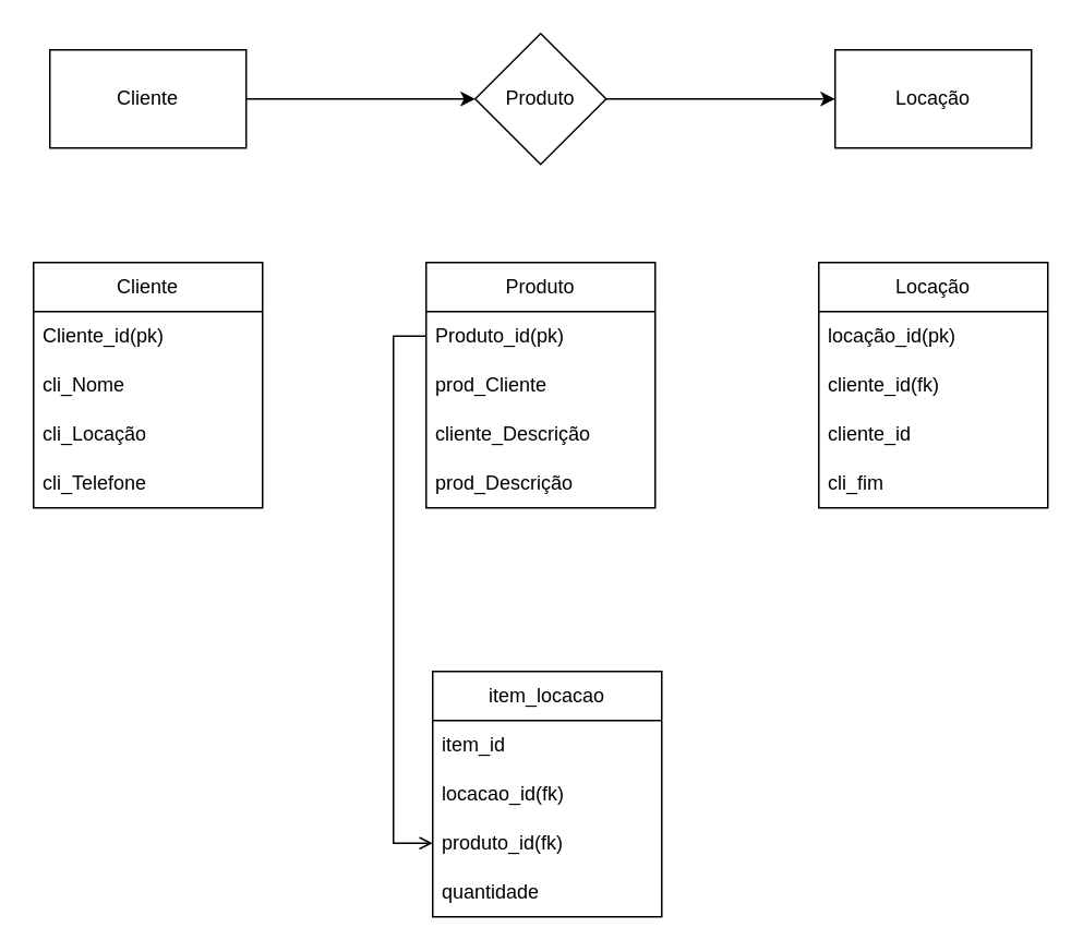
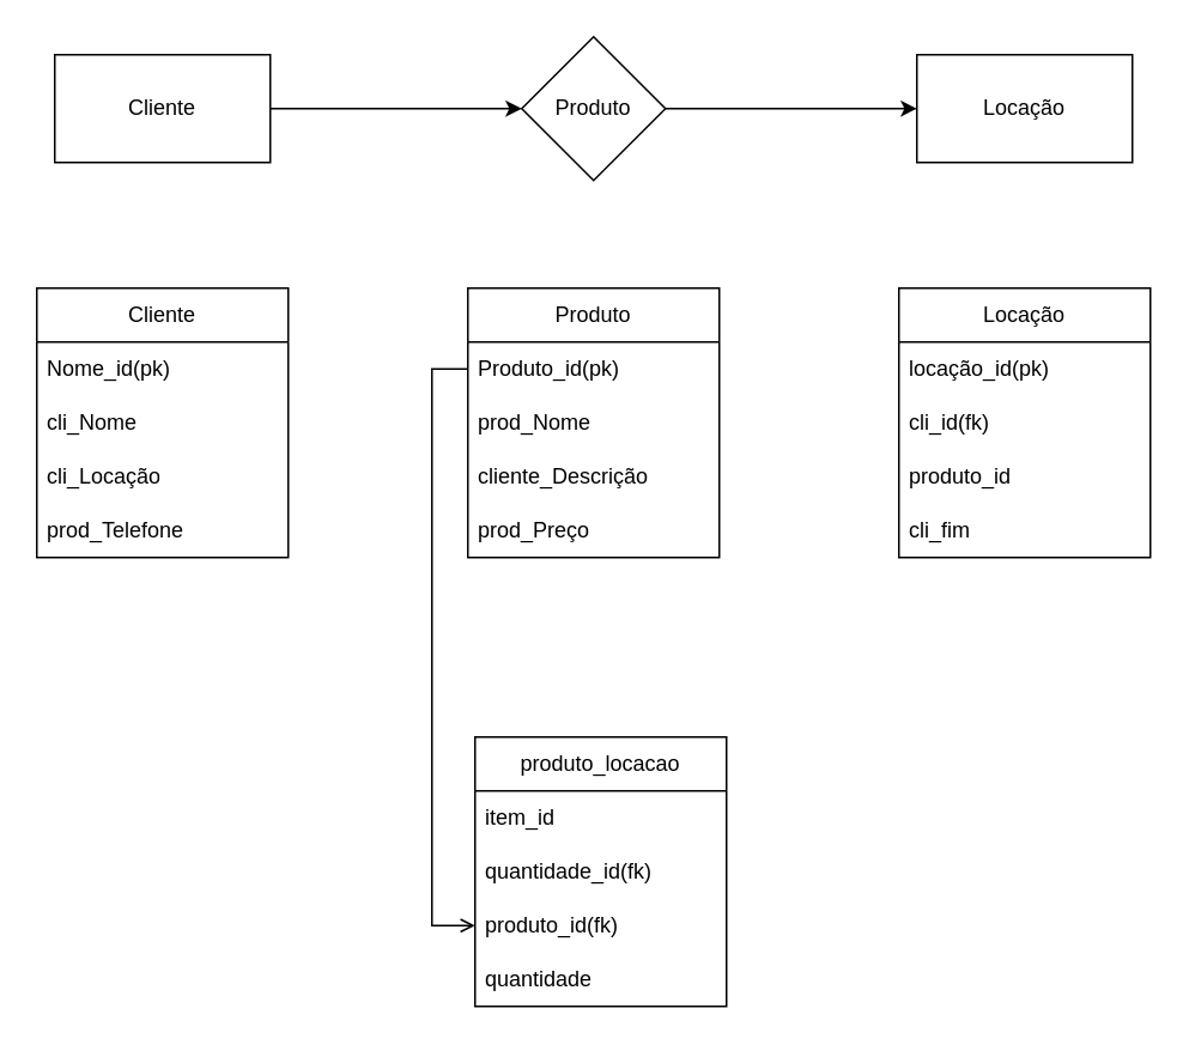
- <mxCell id="8" value="Cliente_id(pk)" style="text;strokeColor=none;fillColor=none;align=left;verticalAlign=middle;spacingLeft=4;spacingRight=4;overflow=hidden;points=[[0,0.5],[1,0.5]];portConstraint=eastwest;rotatable=0;whiteSpace=wrap;html=1;" vertex="1" parent="7"><mxGeometry y="30" width="140" height="30" as="geometry" /></mxCell>
+ <mxCell id="8" value="Nome_id(pk)" style="text;strokeColor=none;fillColor=none;align=left;verticalAlign=middle;spacingLeft=4;spacingRight=4;overflow=hidden;points=[[0,0.5],[1,0.5]];portConstraint=eastwest;rotatable=0;whiteSpace=wrap;html=1;" vertex="1" parent="7"><mxGeometry y="30" width="140" height="30" as="geometry" /></mxCell>
- <mxCell id="14" value="prod_Cliente" style="text;strokeColor=none;fillColor=none;align=left;verticalAlign=middle;spacingLeft=4;spacingRight=4;overflow=hidden;points=[[0,0.5],[1,0.5]];portConstraint=eastwest;rotatable=0;whiteSpace=wrap;html=1;" vertex="1" parent="12"><mxGeometry y="60" width="140" height="30" as="geometry" /></mxCell>
+ <mxCell id="14" value="prod_Nome" style="text;strokeColor=none;fillColor=none;align=left;verticalAlign=middle;spacingLeft=4;spacingRight=4;overflow=hidden;points=[[0,0.5],[1,0.5]];portConstraint=eastwest;rotatable=0;whiteSpace=wrap;html=1;" vertex="1" parent="12"><mxGeometry y="60" width="140" height="30" as="geometry" /></mxCell>
- <mxCell id="19" value="cliente_id(fk)" style="text;strokeColor=none;fillColor=none;align=left;verticalAlign=middle;spacingLeft=4;spacingRight=4;overflow=hidden;points=[[0,0.5],[1,0.5]];portConstraint=eastwest;rotatable=0;whiteSpace=wrap;html=1;" vertex="1" parent="17"><mxGeometry y="60" width="140" height="30" as="geometry" /></mxCell>
+ <mxCell id="19" value="cli_id(fk)" style="text;strokeColor=none;fillColor=none;align=left;verticalAlign=middle;spacingLeft=4;spacingRight=4;overflow=hidden;points=[[0,0.5],[1,0.5]];portConstraint=eastwest;rotatable=0;whiteSpace=wrap;html=1;" vertex="1" parent="17"><mxGeometry y="60" width="140" height="30" as="geometry" /></mxCell>
- <mxCell id="20" value="cliente_id" style="text;strokeColor=none;fillColor=none;align=left;verticalAlign=middle;spacingLeft=4;spacingRight=4;overflow=hidden;points=[[0,0.5],[1,0.5]];portConstraint=eastwest;rotatable=0;whiteSpace=wrap;html=1;" vertex="1" parent="17"><mxGeometry y="90" width="140" height="30" as="geometry" /></mxCell>
+ <mxCell id="20" value="produto_id" style="text;strokeColor=none;fillColor=none;align=left;verticalAlign=middle;spacingLeft=4;spacingRight=4;overflow=hidden;points=[[0,0.5],[1,0.5]];portConstraint=eastwest;rotatable=0;whiteSpace=wrap;html=1;" vertex="1" parent="17"><mxGeometry y="90" width="140" height="30" as="geometry" /></mxCell>
- <mxCell id="11" value="cli_Telefone" style="text;strokeColor=none;fillColor=none;align=left;verticalAlign=middle;spacingLeft=4;spacingRight=4;overflow=hidden;points=[[0,0.5],[1,0.5]];portConstraint=eastwest;rotatable=0;whiteSpace=wrap;html=1;" vertex="1" parent="7"><mxGeometry y="120" width="140" height="30" as="geometry" /></mxCell>
+ <mxCell id="11" value="prod_Telefone" style="text;strokeColor=none;fillColor=none;align=left;verticalAlign=middle;spacingLeft=4;spacingRight=4;overflow=hidden;points=[[0,0.5],[1,0.5]];portConstraint=eastwest;rotatable=0;whiteSpace=wrap;html=1;" vertex="1" parent="7"><mxGeometry y="120" width="140" height="30" as="geometry" /></mxCell>
- <mxCell id="16" value="prod_Descrição" style="text;strokeColor=none;fillColor=none;align=left;verticalAlign=middle;spacingLeft=4;spacingRight=4;overflow=hidden;points=[[0,0.5],[1,0.5]];portConstraint=eastwest;rotatable=0;whiteSpace=wrap;html=1;" vertex="1" parent="12"><mxGeometry y="120" width="140" height="30" as="geometry" /></mxCell>
+ <mxCell id="16" value="prod_Preço" style="text;strokeColor=none;fillColor=none;align=left;verticalAlign=middle;spacingLeft=4;spacingRight=4;overflow=hidden;points=[[0,0.5],[1,0.5]];portConstraint=eastwest;rotatable=0;whiteSpace=wrap;html=1;" vertex="1" parent="12"><mxGeometry y="120" width="140" height="30" as="geometry" /></mxCell>
- <mxCell id="22" value="item_locacao" style="swimlane;fontStyle=0;childLayout=stackLayout;horizontal=1;startSize=30;horizontalStack=0;resizeParent=1;resizeParentMax=0;resizeLast=0;collapsible=1;marginBottom=0;whiteSpace=wrap;html=1;" vertex="1" parent="1"><mxGeometry x="264" y="410" width="140" height="150" as="geometry" /></mxCell>
+ <mxCell id="22" value="produto_locacao" style="swimlane;fontStyle=0;childLayout=stackLayout;horizontal=1;startSize=30;horizontalStack=0;resizeParent=1;resizeParentMax=0;resizeLast=0;collapsible=1;marginBottom=0;whiteSpace=wrap;html=1;" vertex="1" parent="1"><mxGeometry x="264" y="410" width="140" height="150" as="geometry" /></mxCell>
- <mxCell id="24" value="locacao_id(fk)" style="text;strokeColor=none;fillColor=none;align=left;verticalAlign=middle;spacingLeft=4;spacingRight=4;overflow=hidden;points=[[0,0.5],[1,0.5]];portConstraint=eastwest;rotatable=0;whiteSpace=wrap;html=1;" vertex="1" parent="22"><mxGeometry y="60" width="140" height="30" as="geometry" /></mxCell>
+ <mxCell id="24" value="quantidade_id(fk)" style="text;strokeColor=none;fillColor=none;align=left;verticalAlign=middle;spacingLeft=4;spacingRight=4;overflow=hidden;points=[[0,0.5],[1,0.5]];portConstraint=eastwest;rotatable=0;whiteSpace=wrap;html=1;" vertex="1" parent="22"><mxGeometry y="60" width="140" height="30" as="geometry" /></mxCell>
